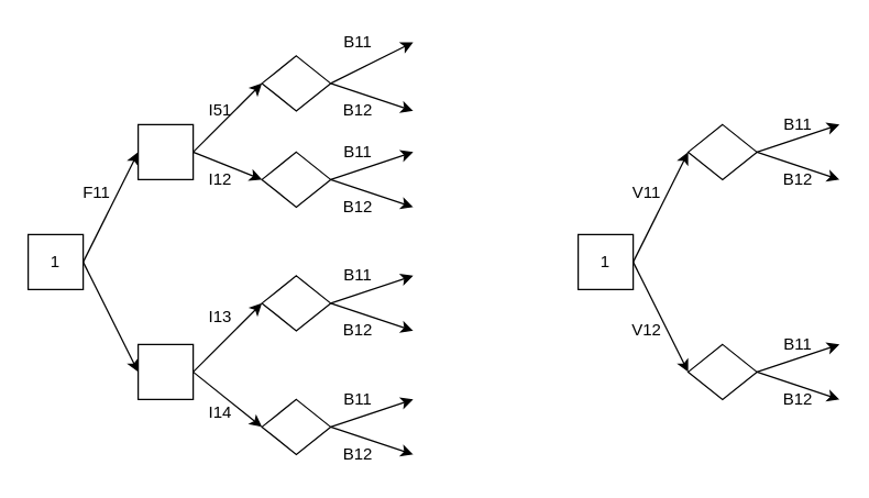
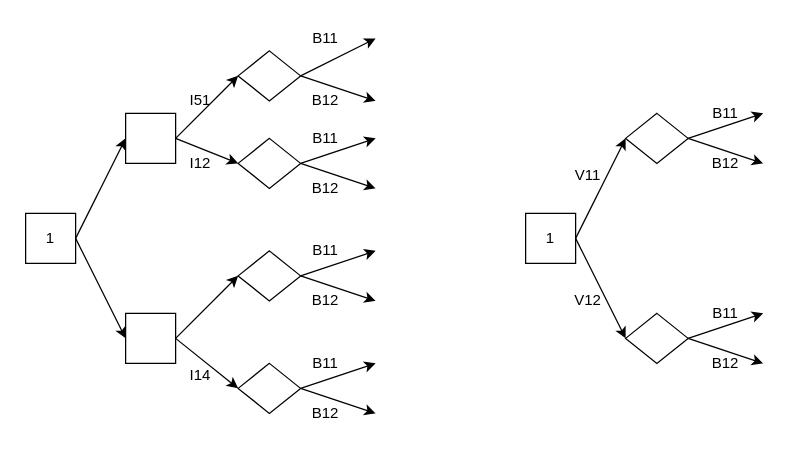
- <mxCell id="32" value="F11" style="text;html=1;strokeColor=none;fillColor=none;align=center;verticalAlign=middle;whiteSpace=wrap;rounded=0;" parent="1" vertex="1"><mxGeometry x="60" y="130" width="20" height="20" as="geometry" /></mxCell>
- <mxCell id="35" value="I13" style="text;html=1;strokeColor=none;fillColor=none;align=center;verticalAlign=middle;whiteSpace=wrap;rounded=0;" parent="1" vertex="1"><mxGeometry x="150" y="220" width="20" height="20" as="geometry" /></mxCell>
